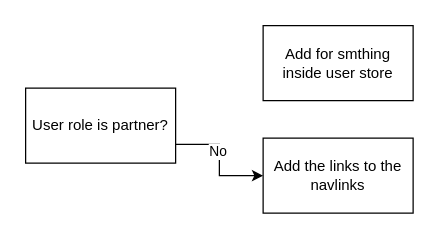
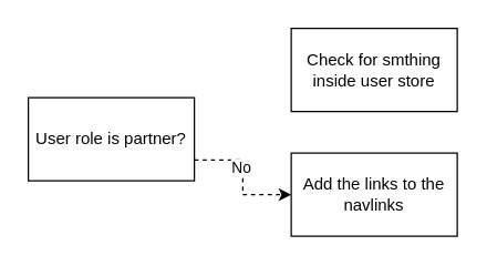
- <mxCell id="5" value="Add for smthing inside user store" style="rounded=0;whiteSpace=wrap;html=1;" vertex="1" parent="1"><mxGeometry x="210" y="20" width="120" height="60" as="geometry" /></mxCell>
+ <mxCell id="5" value="Check for smthing inside user store" style="rounded=0;whiteSpace=wrap;html=1;" vertex="1" parent="1"><mxGeometry x="210" y="20" width="120" height="60" as="geometry" /></mxCell>
- <mxCell id="2" style="edgeStyle=orthogonalEdgeStyle;rounded=0;orthogonalLoop=1;jettySize=auto;html=1;exitX=1;exitY=0.75;exitDx=0;exitDy=0;" edge="1" parent="1" source="4" target="6"><mxGeometry relative="1" as="geometry" /></mxCell>
+ <mxCell id="2" style="edgeStyle=orthogonalEdgeStyle;rounded=0;orthogonalLoop=1;jettySize=auto;html=1;exitX=1;exitY=0.75;exitDx=0;exitDy=0;dashed=1;" edge="1" parent="1" source="4" target="6"><mxGeometry relative="1" as="geometry" /></mxCell>
